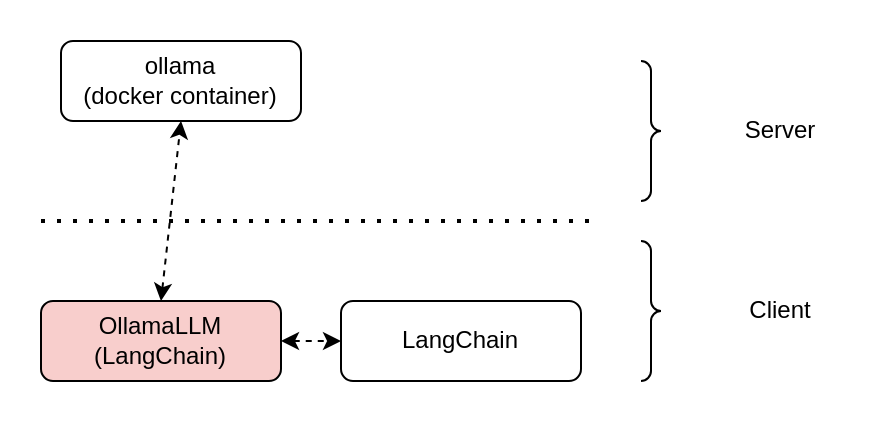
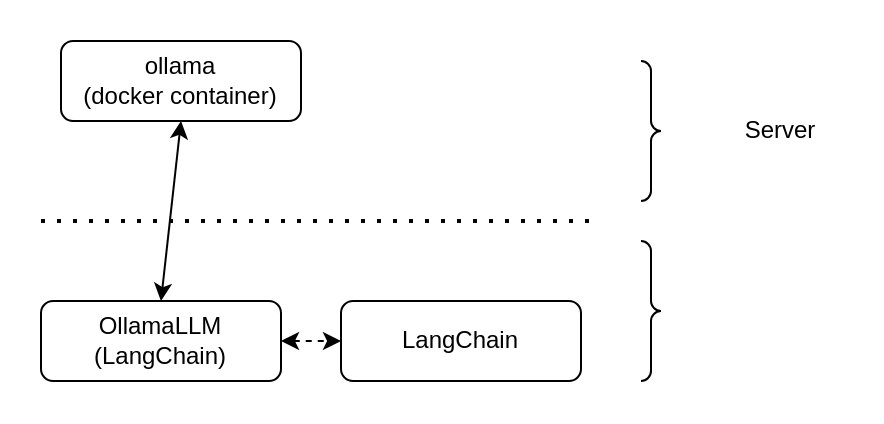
- <mxCell id="4" value="" style="endArrow=classic;startArrow=classic;html=1;rounded=0;exitX=0.5;exitY=0;exitDx=0;exitDy=0;entryX=0.5;entryY=1;entryDx=0;entryDy=0;dashed=1;" edge="1" parent="1" source="3" target="2"><mxGeometry width="50" height="50" relative="1" as="geometry"><mxPoint x="100" y="80" as="sourcePoint" /><mxPoint x="150" y="30" as="targetPoint" /></mxGeometry></mxCell>
+ <mxCell id="4" value="" style="endArrow=classic;startArrow=classic;html=1;rounded=0;exitX=0.5;exitY=0;exitDx=0;exitDy=0;entryX=0.5;entryY=1;entryDx=0;entryDy=0;" edge="1" parent="1" source="3" target="2"><mxGeometry width="50" height="50" relative="1" as="geometry"><mxPoint x="100" y="80" as="sourcePoint" /><mxPoint x="150" y="30" as="targetPoint" /></mxGeometry></mxCell>
- <mxCell id="9" value="Client" style="text;html=1;align=center;verticalAlign=middle;whiteSpace=wrap;rounded=0;" vertex="1" parent="1"><mxGeometry x="360" y="140" width="60" height="30" as="geometry" /></mxCell>
- <mxCell id="3" value="OllamaLLM&lt;br&gt;(LangChain)" style="rounded=1;whiteSpace=wrap;html=1;fillColor=#f8cecc;" vertex="1" parent="1"><mxGeometry x="20" y="150" width="120" height="40" as="geometry" /></mxCell>
+ <mxCell id="3" value="OllamaLLM&lt;br&gt;(LangChain)" style="rounded=1;whiteSpace=wrap;html=1;" vertex="1" parent="1"><mxGeometry x="20" y="150" width="120" height="40" as="geometry" /></mxCell>
